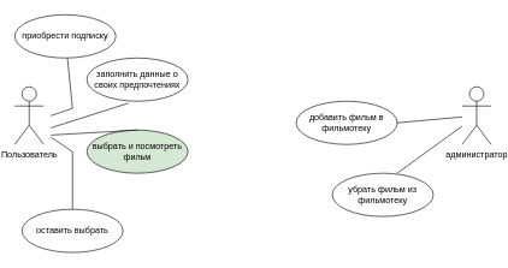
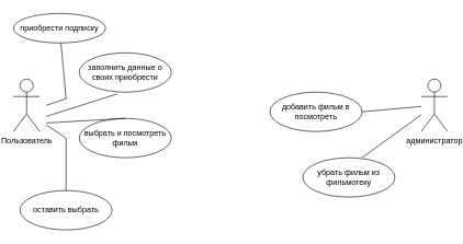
- <mxCell id="4" value="приобрести подписку" style="ellipse;whiteSpace=wrap;html=1;" vertex="1" parent="1"><mxGeometry x="20" y="20" width="140" height="60" as="geometry" /></mxCell>
+ <mxCell id="4" value="приобрести подписку" style="ellipse;whiteSpace=wrap;html=1;" vertex="1" parent="1"><mxGeometry x="20" y="20" width="140" height="45" as="geometry" /></mxCell>
- <mxCell id="3" value="заполнить данные о своих предпочтениях" style="ellipse;whiteSpace=wrap;html=1;" vertex="1" parent="1"><mxGeometry x="120" y="80" width="140" height="60" as="geometry" /></mxCell>
+ <mxCell id="3" value="заполнить данные о своих приобрести" style="ellipse;whiteSpace=wrap;html=1;" vertex="1" parent="1"><mxGeometry x="120" y="80" width="140" height="60" as="geometry" /></mxCell>
- <mxCell id="12" value="добавить фильм в фильмотеку" style="ellipse;whiteSpace=wrap;html=1;" vertex="1" parent="1"><mxGeometry x="410" y="140" width="140" height="60" as="geometry" /></mxCell>
+ <mxCell id="12" value="добавить фильм в посмотреть" style="ellipse;whiteSpace=wrap;html=1;" vertex="1" parent="1"><mxGeometry x="410" y="140" width="140" height="60" as="geometry" /></mxCell>
- <mxCell id="5" value="выбрать и посмотреть фильм" style="ellipse;whiteSpace=wrap;html=1;fillColor=#d5e8d4;" vertex="1" parent="1"><mxGeometry x="120" y="180" width="140" height="60" as="geometry" /></mxCell>
+ <mxCell id="5" value="выбрать и посмотреть фильм" style="ellipse;whiteSpace=wrap;html=1;" vertex="1" parent="1"><mxGeometry x="120" y="180" width="140" height="60" as="geometry" /></mxCell>
